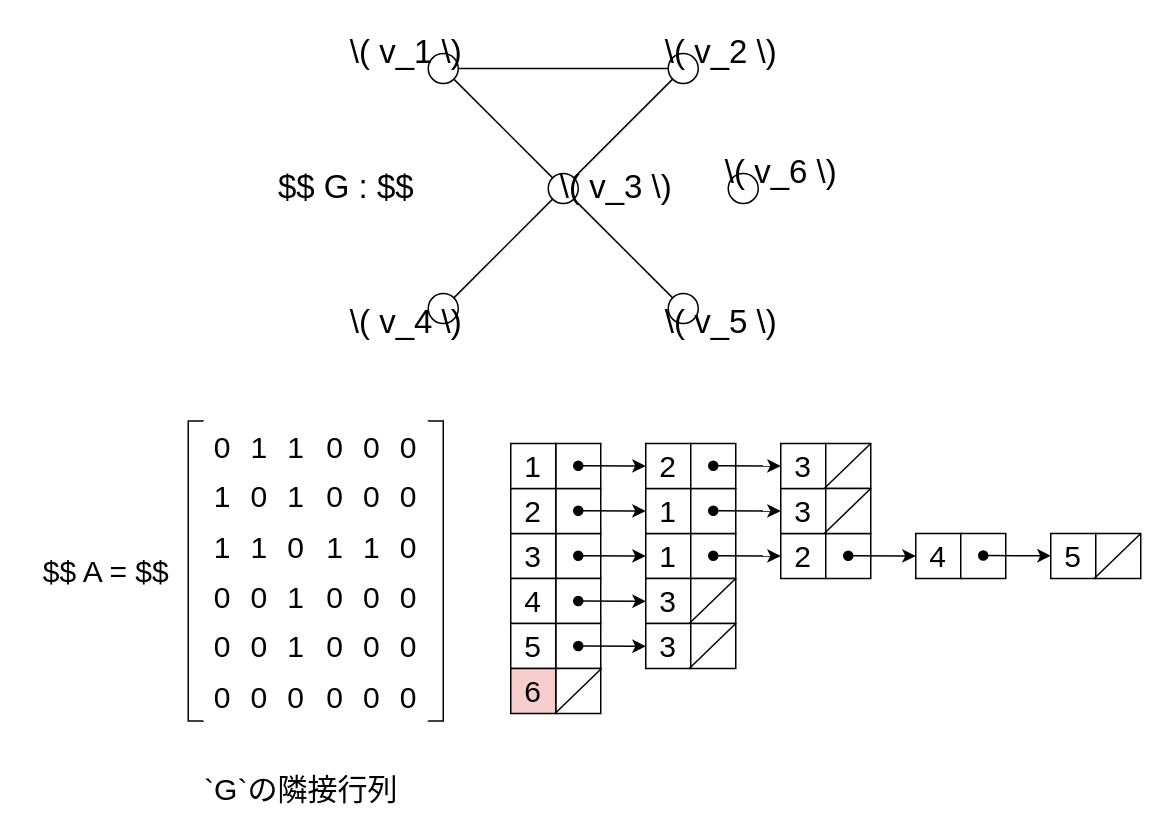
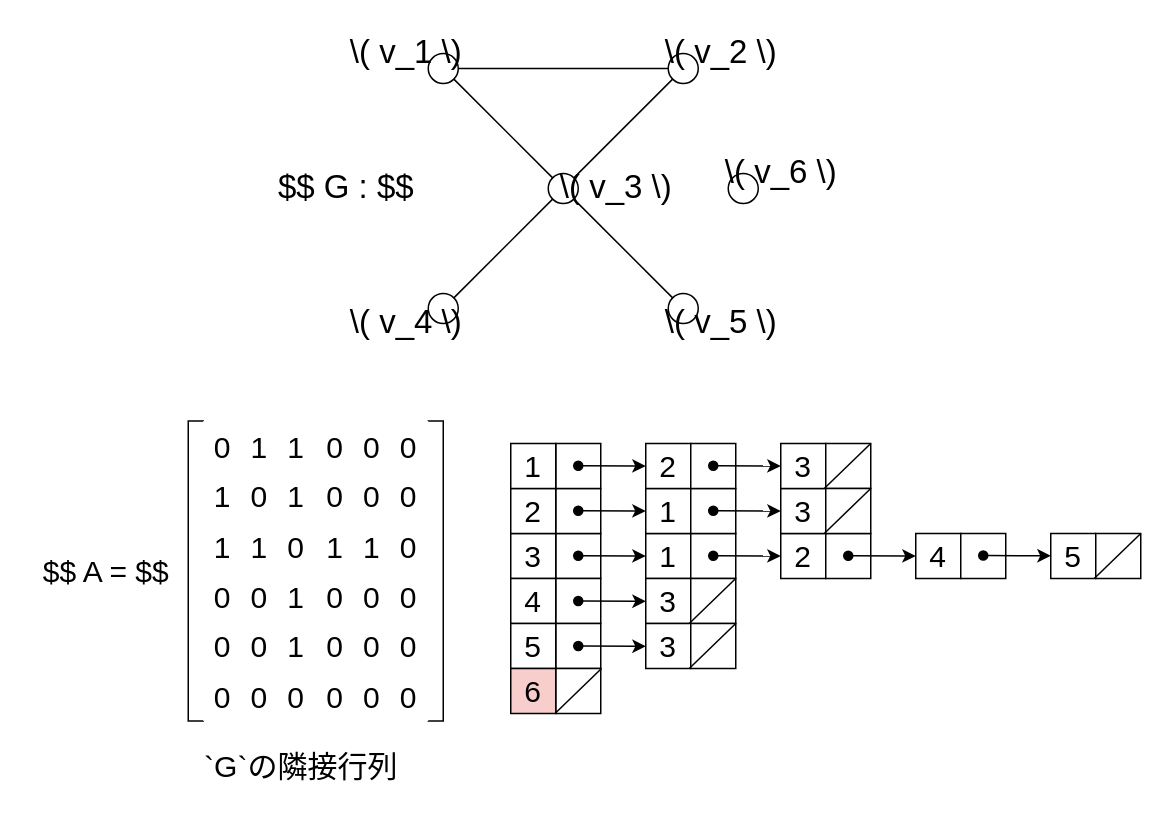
- <mxCell id="70" value="`G`の隣接行列" style="text;html=1;align=center;verticalAlign=middle;resizable=0;points=[];autosize=1;fontSize=20;" vertex="1" parent="1"><mxGeometry x="130" y="510" width="140" height="30" as="geometry" /></mxCell>
+ <mxCell id="70" value="`G`の隣接行列" style="text;html=1;align=center;verticalAlign=middle;resizable=0;points=[];autosize=1;fontSize=20;" vertex="1" parent="1"><mxGeometry x="130" y="495" width="140" height="30" as="geometry" /></mxCell>
